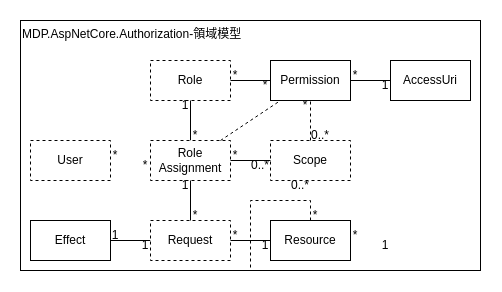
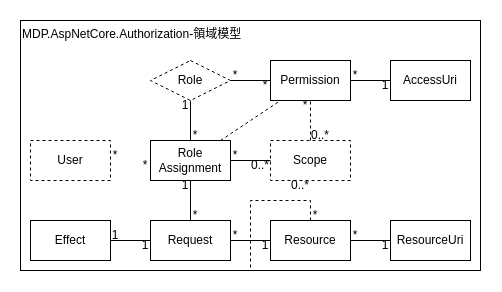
- <mxCell id="3" value="Role" style="rounded=0;whiteSpace=wrap;html=1;dashed=1;" parent="1" vertex="1"><mxGeometry x="150" y="60" width="80" height="40" as="geometry" /></mxCell>
+ <mxCell id="3" value="Role" style="rhombus;whiteSpace=wrap;html=1;dashed=1;" parent="1" vertex="1"><mxGeometry x="150" y="60" width="80" height="40" as="geometry" /></mxCell>
- <mxCell id="11" value="Role&lt;br&gt;Assignment" style="rounded=0;whiteSpace=wrap;html=1;dashed=1;" parent="1" vertex="1"><mxGeometry x="150" y="140" width="80" height="40" as="geometry" /></mxCell>
+ <mxCell id="11" value="Role&lt;br&gt;Assignment" style="rounded=0;whiteSpace=wrap;html=1;" parent="1" vertex="1"><mxGeometry x="150" y="140" width="80" height="40" as="geometry" /></mxCell>
- <mxCell id="36" value="Request" style="rounded=0;whiteSpace=wrap;html=1;dashed=1;" vertex="1" parent="1"><mxGeometry x="150" y="220" width="80" height="40" as="geometry" /></mxCell>
+ <mxCell id="36" value="Request" style="rounded=0;whiteSpace=wrap;html=1;" vertex="1" parent="1"><mxGeometry x="150" y="220" width="80" height="40" as="geometry" /></mxCell>
+ <mxCell id="31" value="" style="rounded=0;orthogonalLoop=1;jettySize=auto;html=1;endArrow=none;endFill=0;edgeStyle=orthogonalEdgeStyle;" parent="1" source="28" target="6" edge="1"><mxGeometry relative="1" as="geometry"><mxPoint x="290" y="260" as="sourcePoint" /><mxPoint x="210.029" y="200" as="targetPoint" /></mxGeometry></mxCell>
+ <mxCell id="28" value="ResourceUri" style="rounded=0;whiteSpace=wrap;html=1;" parent="1" vertex="1"><mxGeometry x="390" y="220" width="80" height="40" as="geometry" /></mxCell>
